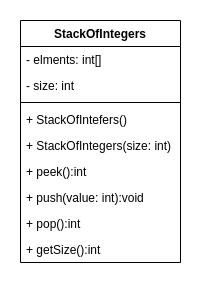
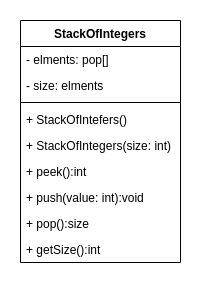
- <mxCell id="3" value="- elments: int[]" style="text;strokeColor=none;fillColor=none;align=left;verticalAlign=top;spacingLeft=4;spacingRight=4;overflow=hidden;rotatable=0;points=[[0,0.5],[1,0.5]];portConstraint=eastwest;" vertex="1" parent="2"><mxGeometry y="26" width="160" height="26" as="geometry" /></mxCell>
+ <mxCell id="3" value="- elments: pop[]" style="text;strokeColor=none;fillColor=none;align=left;verticalAlign=top;spacingLeft=4;spacingRight=4;overflow=hidden;rotatable=0;points=[[0,0.5],[1,0.5]];portConstraint=eastwest;" vertex="1" parent="2"><mxGeometry y="26" width="160" height="26" as="geometry" /></mxCell>
- <mxCell id="4" value="- size: int " style="text;strokeColor=none;fillColor=none;align=left;verticalAlign=top;spacingLeft=4;spacingRight=4;overflow=hidden;rotatable=0;points=[[0,0.5],[1,0.5]];portConstraint=eastwest;" vertex="1" parent="2"><mxGeometry y="52" width="160" height="26" as="geometry" /></mxCell>
+ <mxCell id="4" value="- size: elments " style="text;strokeColor=none;fillColor=none;align=left;verticalAlign=top;spacingLeft=4;spacingRight=4;overflow=hidden;rotatable=0;points=[[0,0.5],[1,0.5]];portConstraint=eastwest;" vertex="1" parent="2"><mxGeometry y="52" width="160" height="26" as="geometry" /></mxCell>
- <mxCell id="10" value="+ pop():int" style="text;strokeColor=none;fillColor=none;align=left;verticalAlign=top;spacingLeft=4;spacingRight=4;overflow=hidden;rotatable=0;points=[[0,0.5],[1,0.5]];portConstraint=eastwest;" vertex="1" parent="2"><mxGeometry y="190" width="160" height="26" as="geometry" /></mxCell>
+ <mxCell id="10" value="+ pop():size" style="text;strokeColor=none;fillColor=none;align=left;verticalAlign=top;spacingLeft=4;spacingRight=4;overflow=hidden;rotatable=0;points=[[0,0.5],[1,0.5]];portConstraint=eastwest;" vertex="1" parent="2"><mxGeometry y="190" width="160" height="26" as="geometry" /></mxCell>
